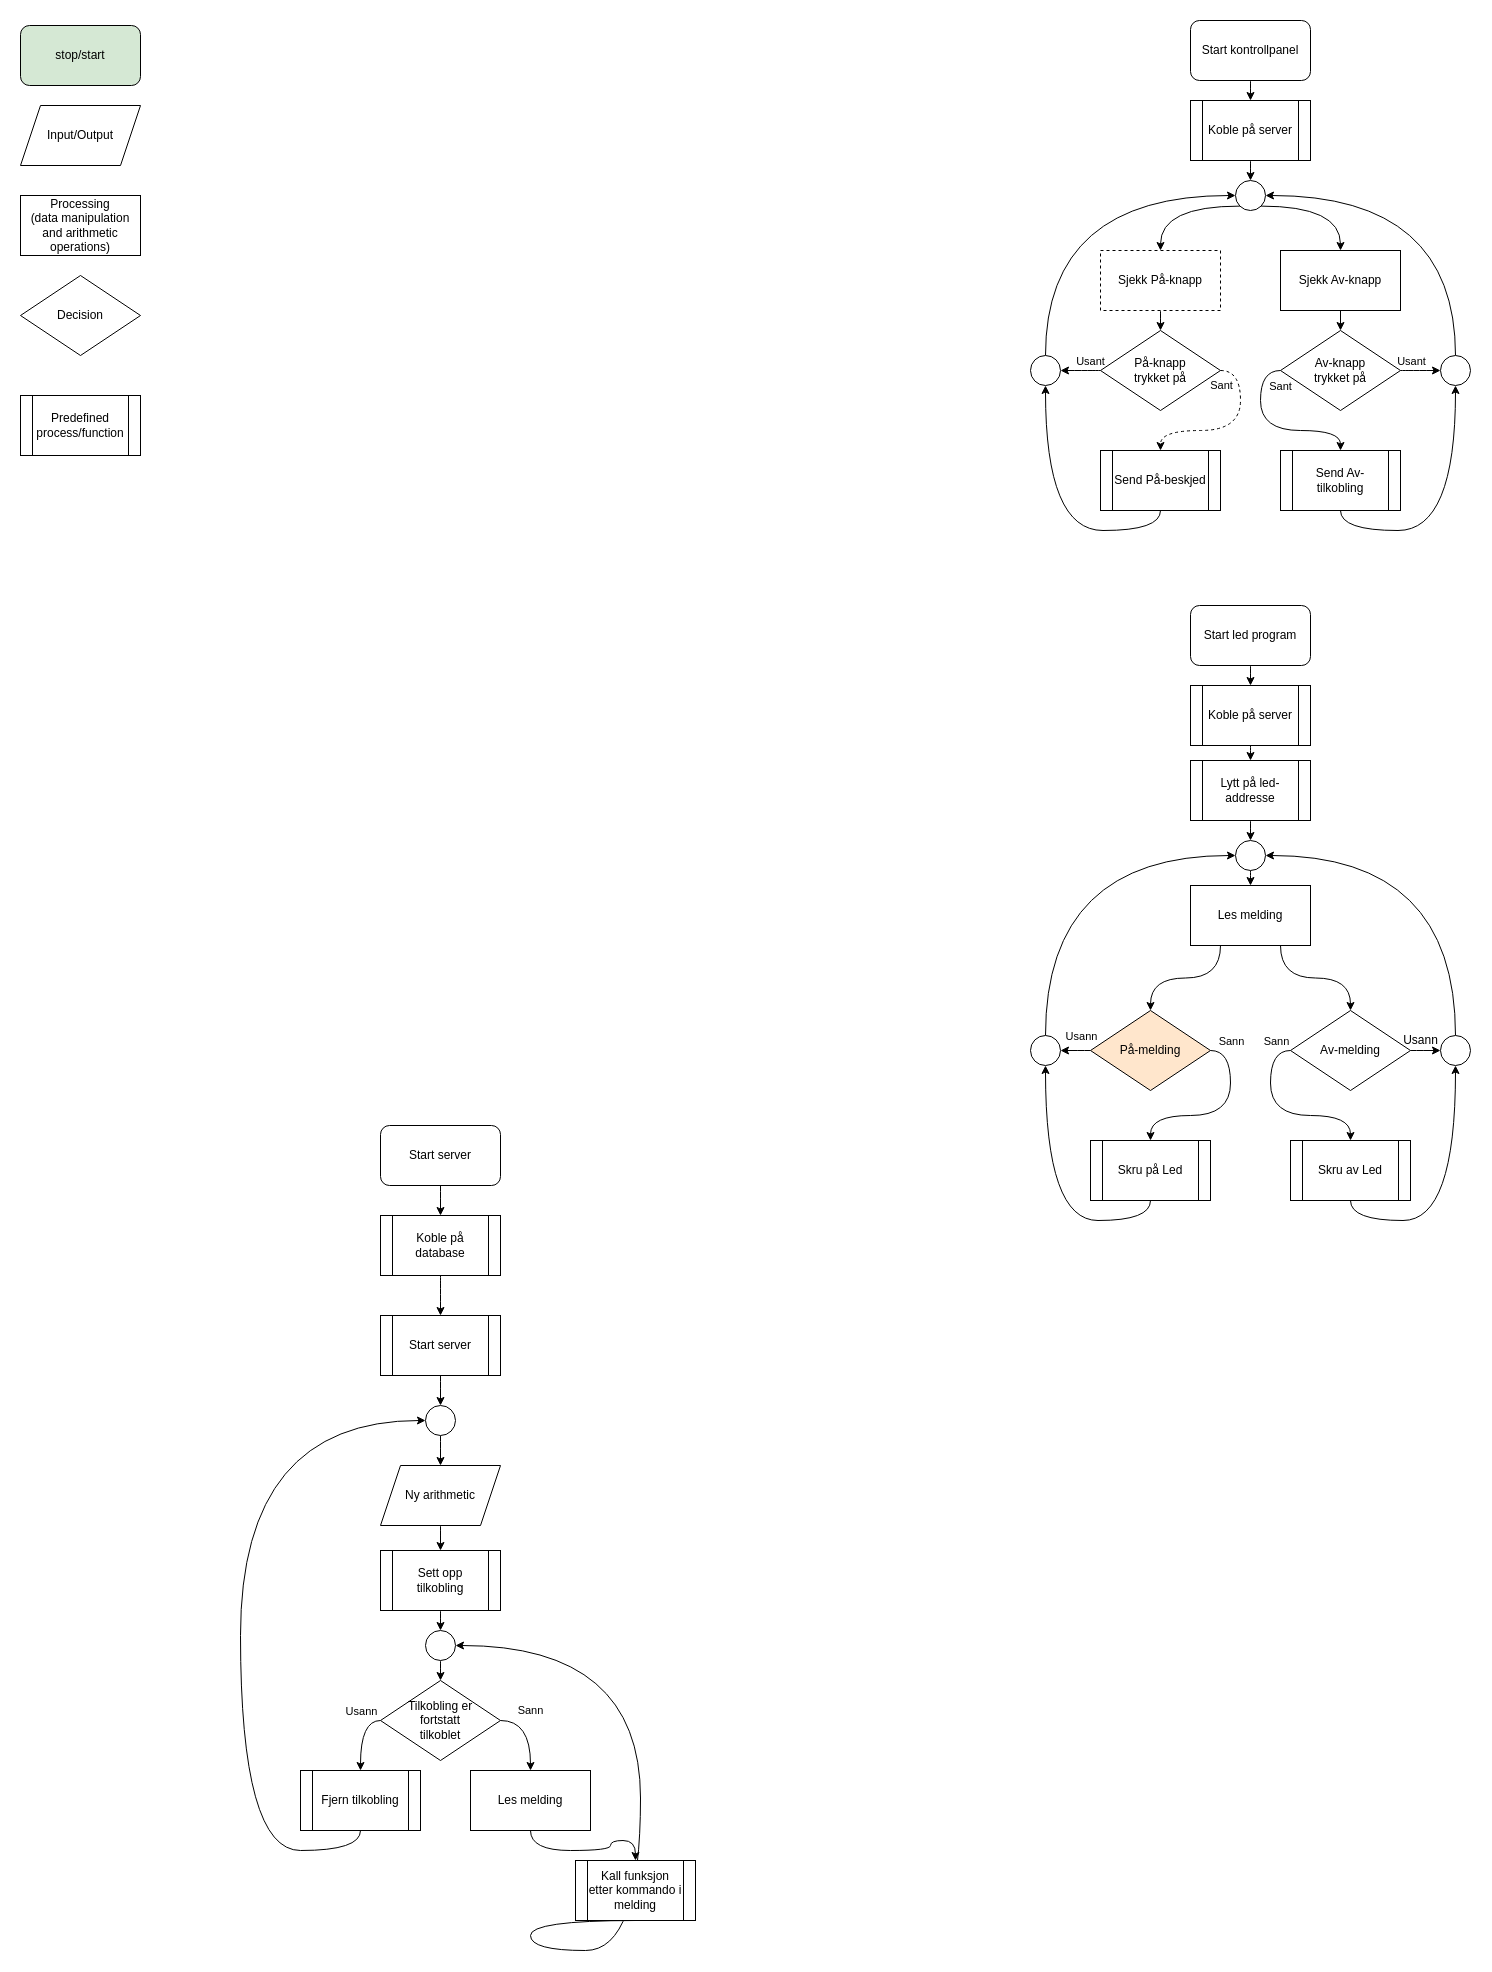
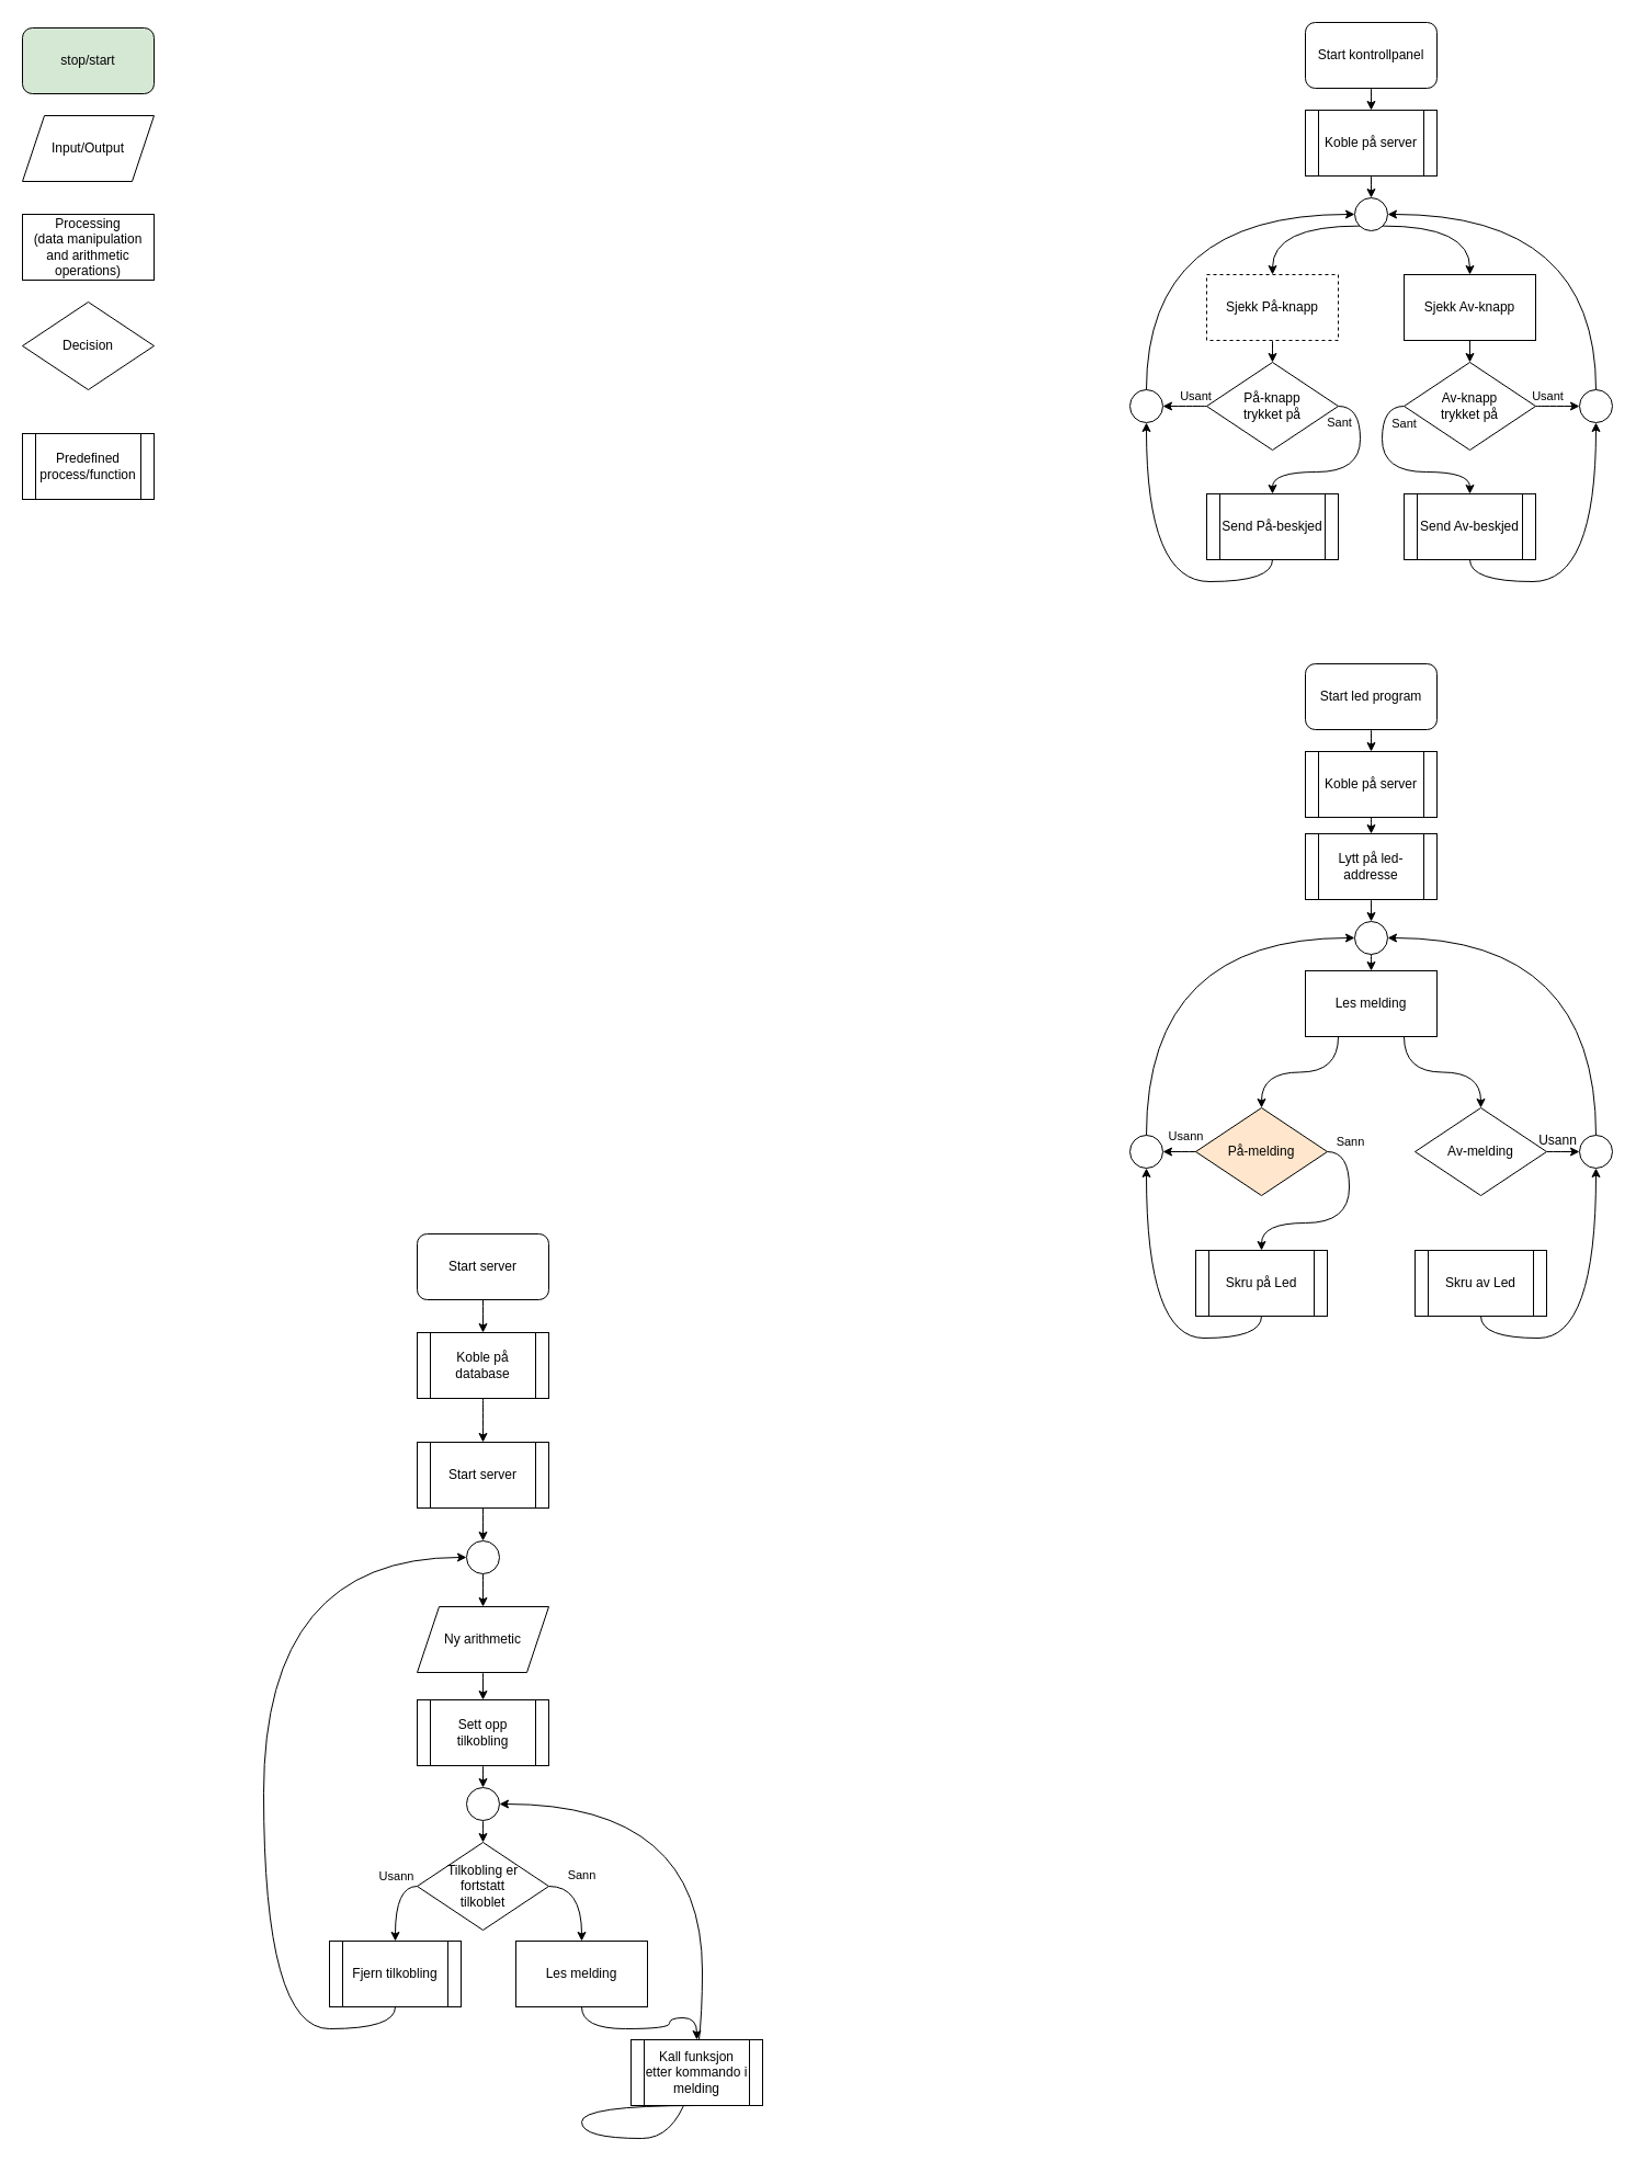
- <mxCell id="16" style="edgeStyle=orthogonalEdgeStyle;curved=1;rounded=0;orthogonalLoop=1;jettySize=auto;html=1;exitX=1;exitY=0.5;exitDx=0;exitDy=0;entryX=0.5;entryY=0;entryDx=0;entryDy=0;dashed=1;" edge="1" parent="1" source="18" target="25"><mxGeometry relative="1" as="geometry" /></mxCell>
+ <mxCell id="16" style="edgeStyle=orthogonalEdgeStyle;curved=1;rounded=0;orthogonalLoop=1;jettySize=auto;html=1;exitX=1;exitY=0.5;exitDx=0;exitDy=0;entryX=0.5;entryY=0;entryDx=0;entryDy=0;" edge="1" parent="1" source="18" target="25"><mxGeometry relative="1" as="geometry" /></mxCell>
- <mxCell id="27" value="Send Av-tilkobling" style="shape=process;whiteSpace=wrap;html=1;backgroundOutline=1;" vertex="1" parent="1"><mxGeometry x="1280" y="450" width="120" height="60" as="geometry" /></mxCell>
+ <mxCell id="27" value="Send Av-beskjed" style="shape=process;whiteSpace=wrap;html=1;backgroundOutline=1;" vertex="1" parent="1"><mxGeometry x="1280" y="450" width="120" height="60" as="geometry" /></mxCell>
- <mxCell id="52" style="edgeStyle=orthogonalEdgeStyle;curved=1;rounded=0;orthogonalLoop=1;jettySize=auto;html=1;exitX=0;exitY=0.5;exitDx=0;exitDy=0;entryX=0.5;entryY=0;entryDx=0;entryDy=0;" edge="1" parent="1" source="55" target="59"><mxGeometry relative="1" as="geometry" /></mxCell>
- <mxCell id="53" value="Sann" style="edgeLabel;html=1;align=center;verticalAlign=middle;resizable=0;points=[];" vertex="1" connectable="0" parent="52"><mxGeometry x="-0.845" y="4" relative="1" as="geometry"><mxPoint y="-14" as="offset" /></mxGeometry></mxCell>
